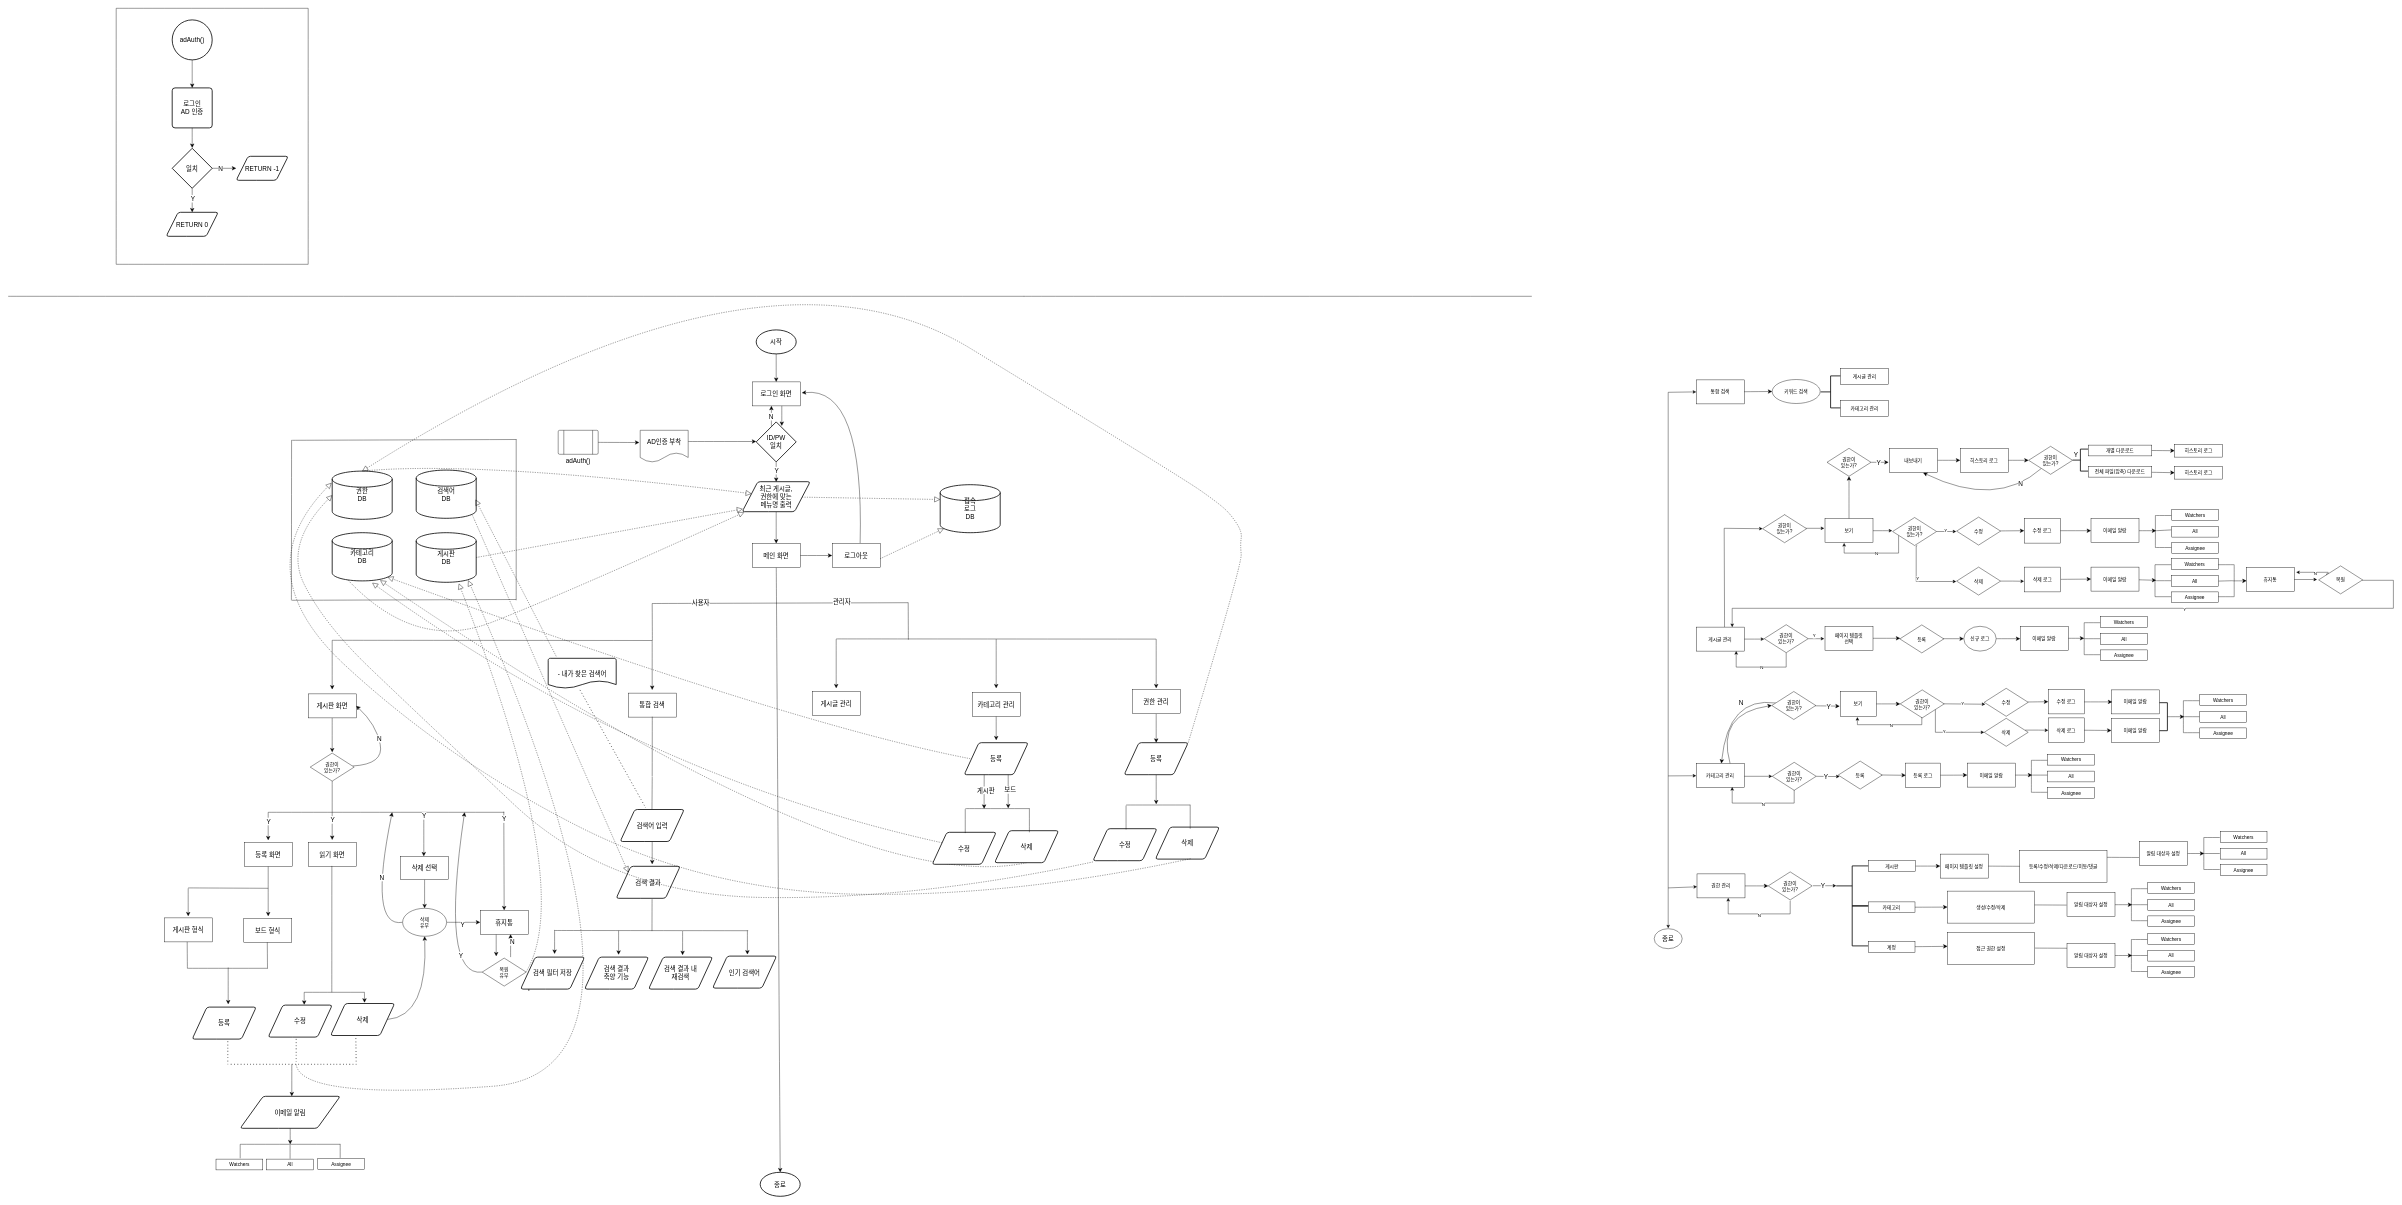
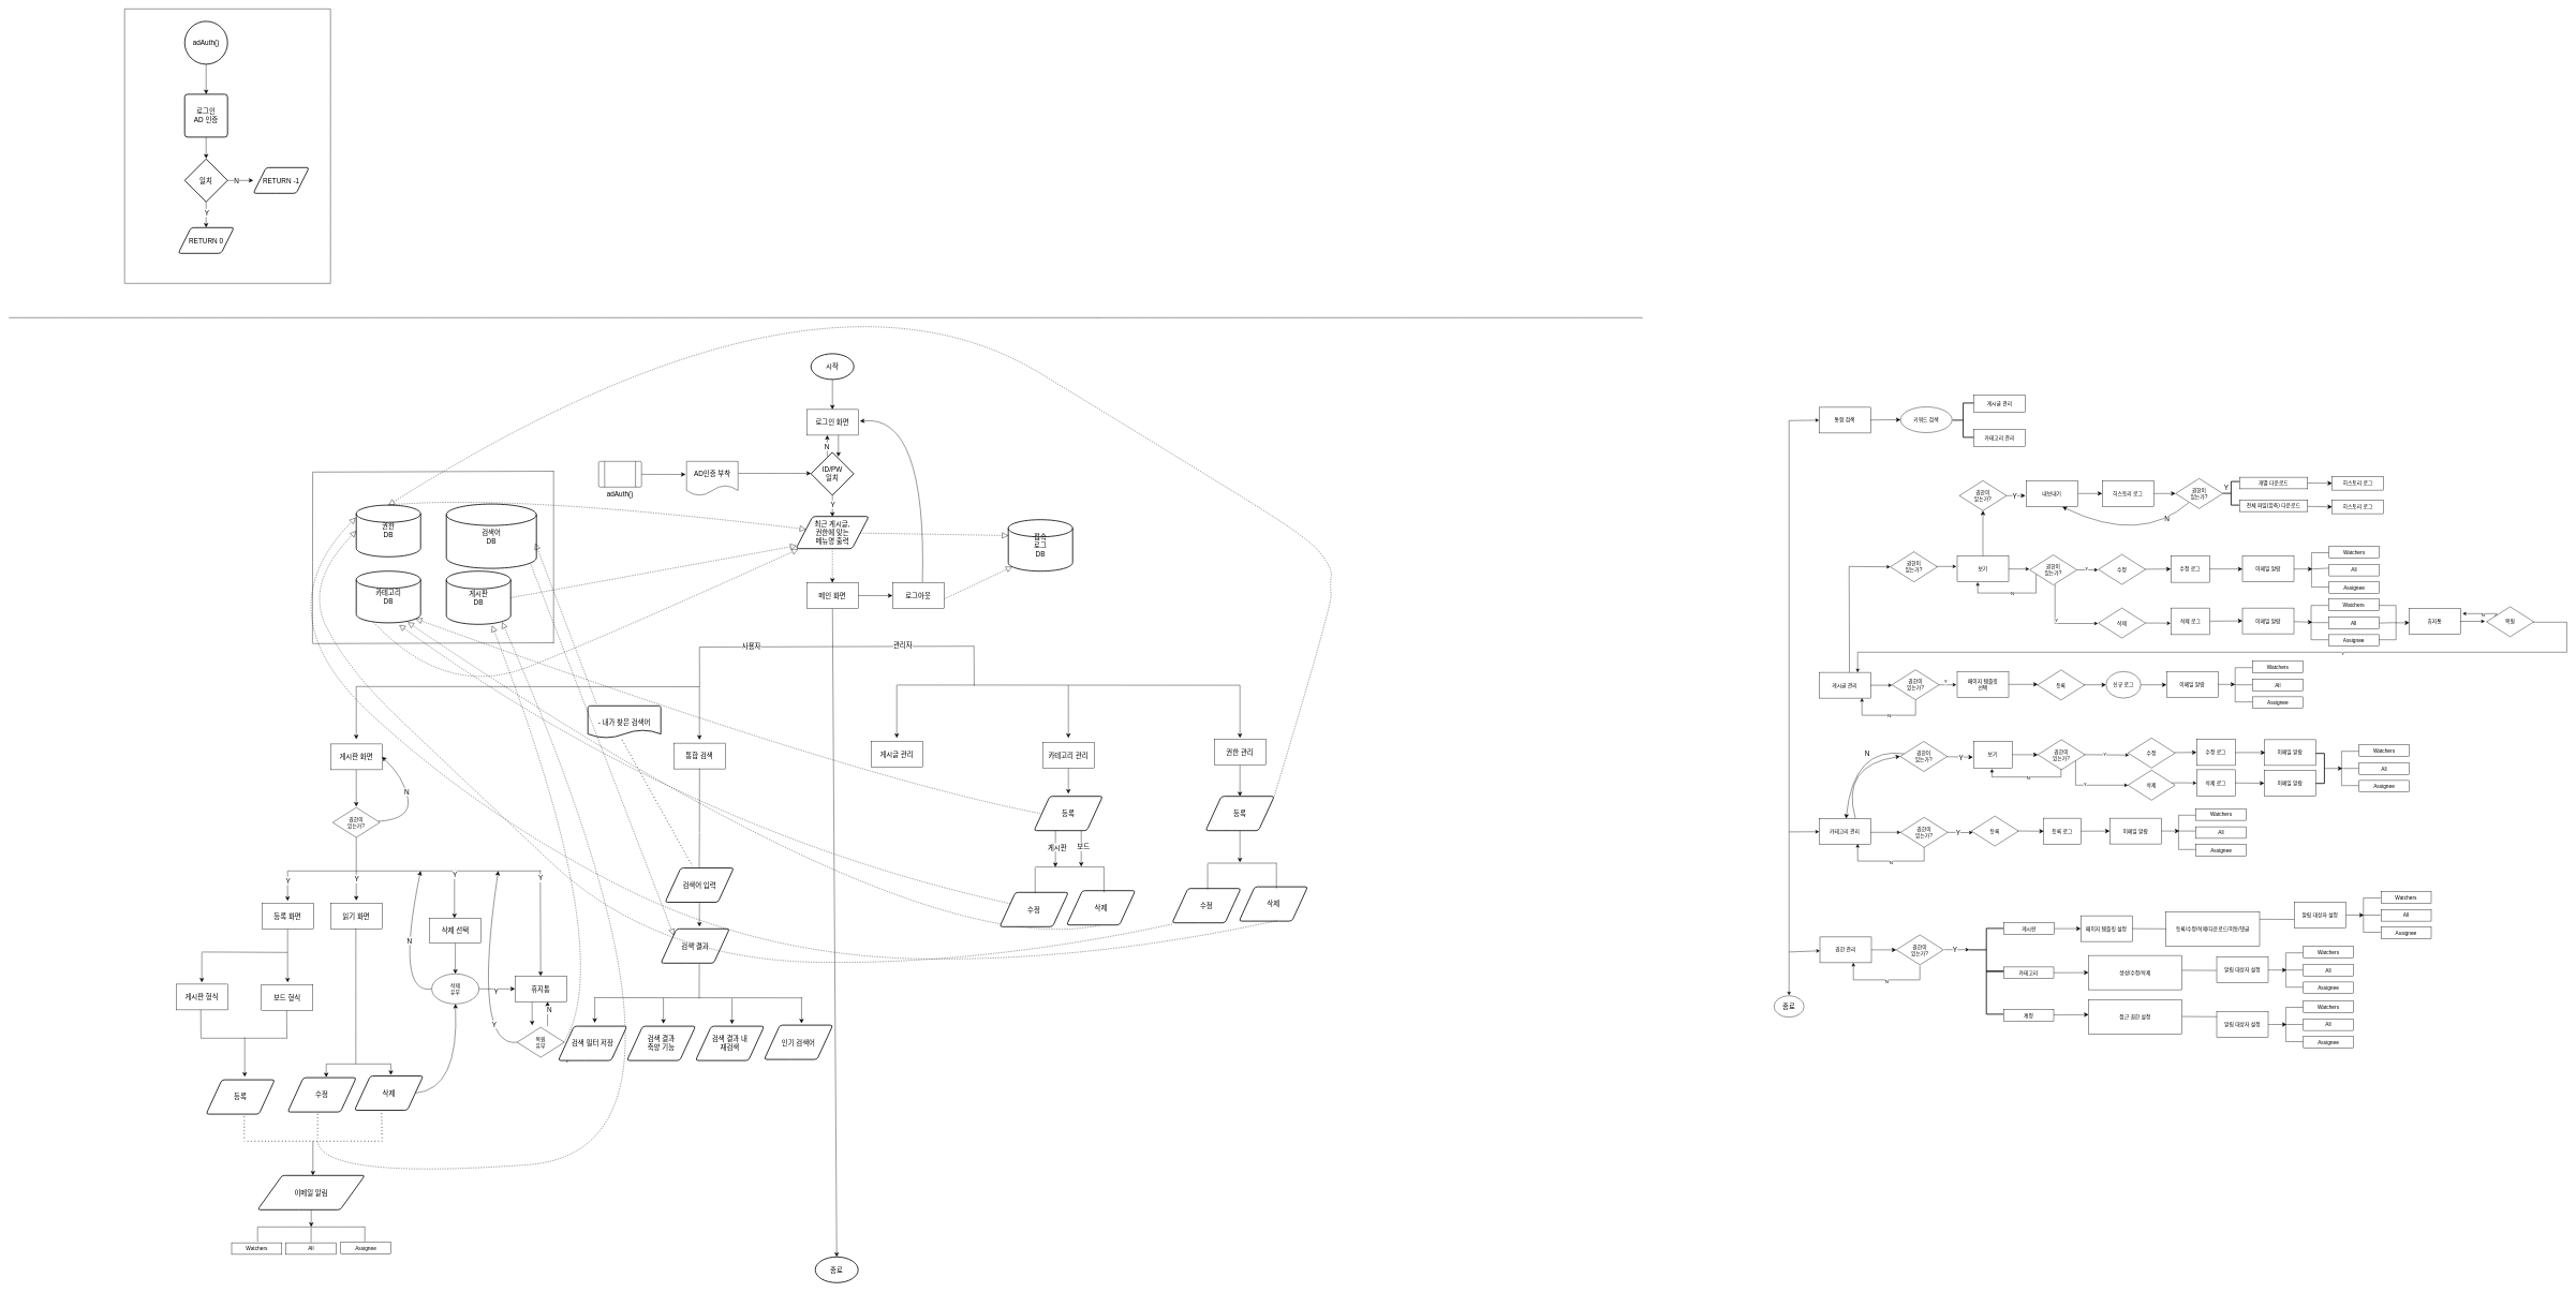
- <mxCell id="338" value="검색어&lt;br&gt;DB" style="strokeWidth=2;html=1;shape=mxgraph.flowchart.database;whiteSpace=wrap;fontSize=16;" vertex="1" parent="1"><mxGeometry x="1040" y="1174.5" width="150" height="120.5" as="geometry" /></mxCell>
+ <mxCell id="338" value="검색어&lt;br&gt;DB" style="strokeWidth=2;html=1;shape=mxgraph.flowchart.database;whiteSpace=wrap;fontSize=16;" vertex="1" parent="1"><mxGeometry x="1040" y="1174.5" width="210" height="150" as="geometry" /></mxCell>
- <mxCell id="245" style="edgeStyle=none;curved=1;rounded=0;orthogonalLoop=1;jettySize=auto;html=1;entryX=0.5;entryY=0;entryDx=0;entryDy=0;fontSize=12;startSize=8;endSize=8;" edge="1" parent="1" source="246" target="254"><mxGeometry relative="1" as="geometry" /></mxCell>
+ <mxCell id="245" style="edgeStyle=none;curved=1;rounded=0;orthogonalLoop=1;jettySize=auto;html=1;entryX=0.5;entryY=0;entryDx=0;entryDy=0;fontSize=12;startSize=8;endSize=8;dashed=1;" edge="1" parent="1" source="246" target="254"><mxGeometry relative="1" as="geometry" /></mxCell>
